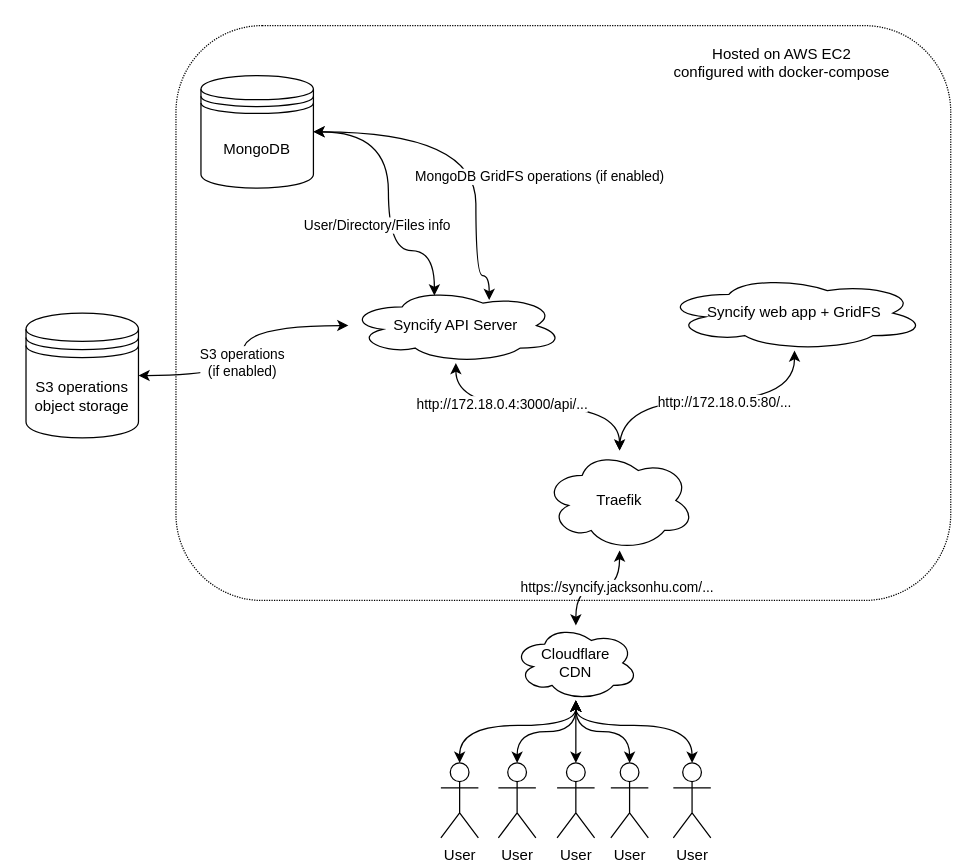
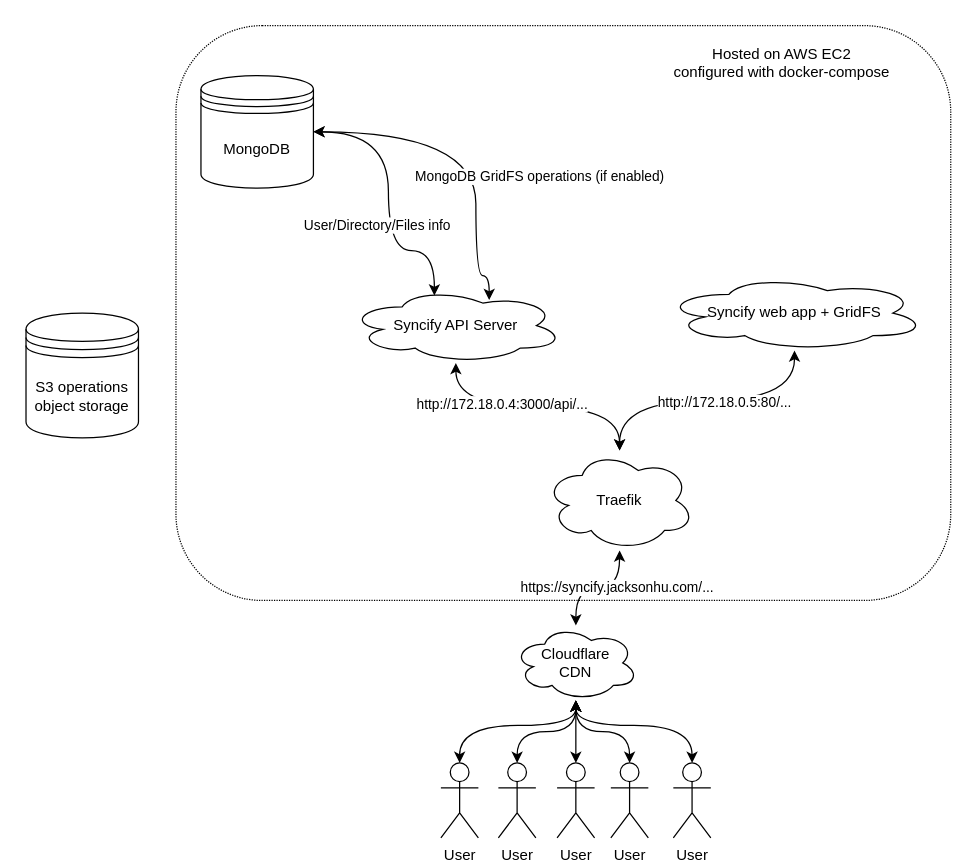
- <mxCell id="3" style="edgeStyle=orthogonalEdgeStyle;rounded=0;orthogonalLoop=1;jettySize=auto;html=1;startArrow=classic;startFill=1;curved=1;" edge="1" parent="1" source="5" target="8"><mxGeometry relative="1" as="geometry"><mxPoint x="330" y="260" as="targetPoint" /></mxGeometry></mxCell>
- <mxCell id="4" value="S3 operations&lt;br&gt;(if enabled)" style="edgeLabel;html=1;align=center;verticalAlign=middle;resizable=0;points=[];" vertex="1" connectable="0" parent="3"><mxGeometry x="-0.09" y="2" relative="1" as="geometry"><mxPoint as="offset" /></mxGeometry></mxCell>
- <mxCell id="12" style="edgeStyle=orthogonalEdgeStyle;curved=1;rounded=0;orthogonalLoop=1;jettySize=auto;html=1;startArrow=classic;startFill=1;endArrow=open;" edge="1" parent="1" source="14" target="19"><mxGeometry relative="1" as="geometry" /></mxCell>
+ <mxCell id="12" style="edgeStyle=orthogonalEdgeStyle;curved=1;rounded=0;orthogonalLoop=1;jettySize=auto;html=1;startArrow=classic;startFill=1;" edge="1" parent="1" source="14" target="19"><mxGeometry relative="1" as="geometry" /></mxCell>
